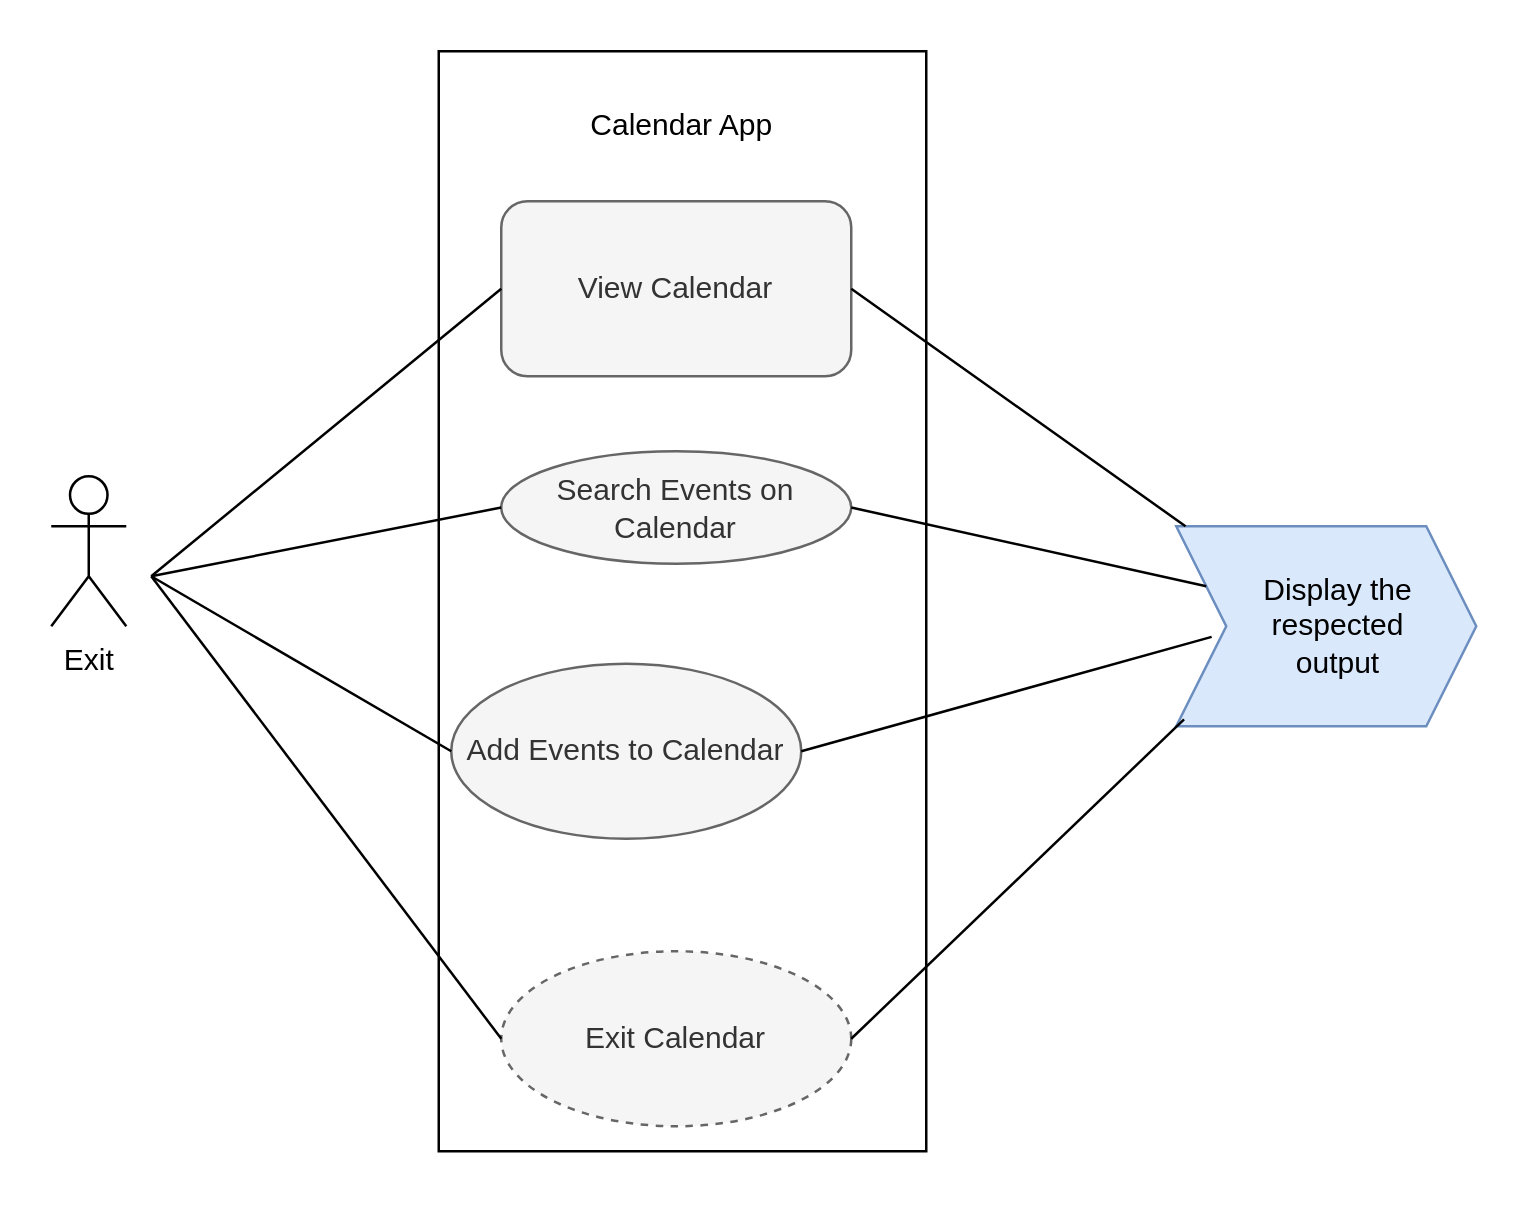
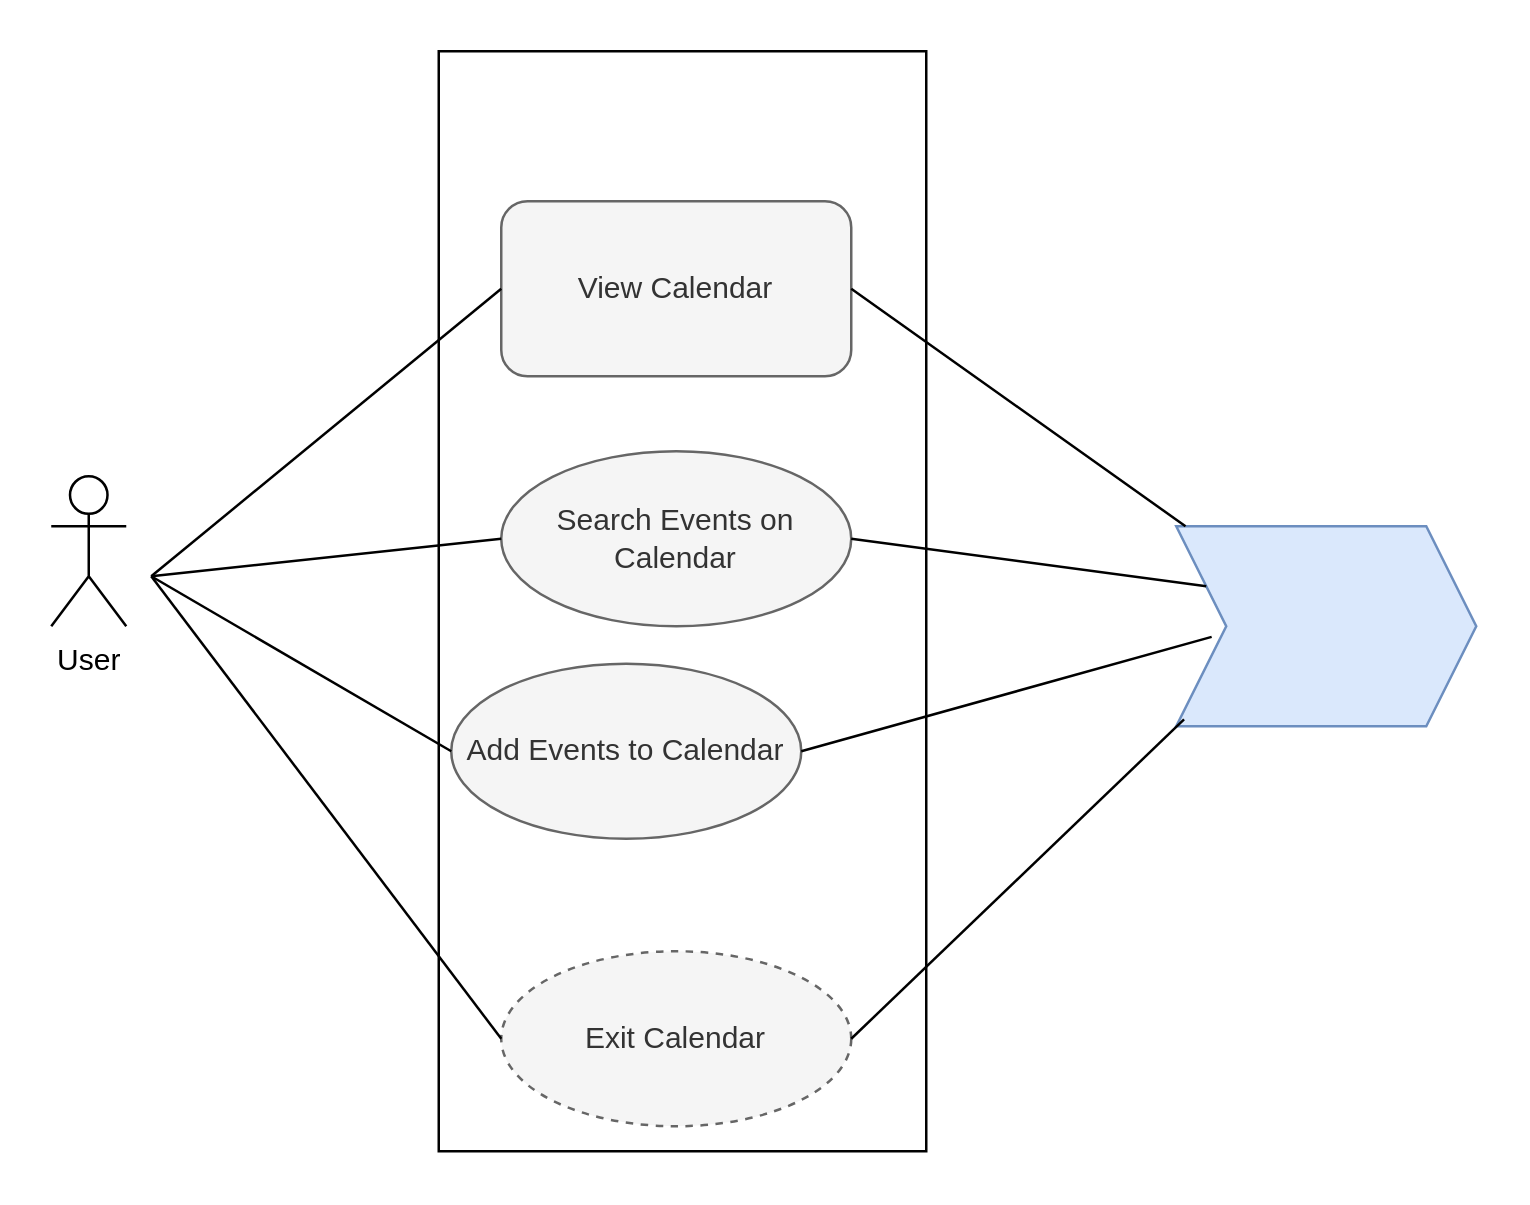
- <mxCell id="12" value="Calendar App" style="text;html=1;strokeColor=none;fillColor=none;align=center;verticalAlign=middle;whiteSpace=wrap;rounded=0;shadow=0;" vertex="1" parent="1"><mxGeometry x="215" y="30" width="115" height="40" as="geometry" /></mxCell>
- <mxCell id="6" value="Search Events on Calendar" style="ellipse;whiteSpace=wrap;html=1;fillColor=#f5f5f5;strokeColor=#666666;fontColor=#333333;" vertex="1" parent="1"><mxGeometry x="200" y="180" width="140" height="45" as="geometry" /></mxCell>
+ <mxCell id="6" value="Search Events on Calendar" style="ellipse;whiteSpace=wrap;html=1;fillColor=#f5f5f5;strokeColor=#666666;fontColor=#333333;" vertex="1" parent="1"><mxGeometry x="200" y="180" width="140" height="70" as="geometry" /></mxCell>
- <mxCell id="18" value="Display the respected output" style="text;html=1;strokeColor=none;fillColor=none;align=center;verticalAlign=middle;whiteSpace=wrap;rounded=0;shadow=0;" vertex="1" parent="1"><mxGeometry x="490" y="220" width="90" height="60" as="geometry" /></mxCell>
- <mxCell id="3" value="Exit" style="shape=umlActor;verticalLabelPosition=bottom;verticalAlign=top;html=1;" vertex="1" parent="1"><mxGeometry x="20" y="190" width="30" height="60" as="geometry" /></mxCell>
+ <mxCell id="3" value="User" style="shape=umlActor;verticalLabelPosition=bottom;verticalAlign=top;html=1;" vertex="1" parent="1"><mxGeometry x="20" y="190" width="30" height="60" as="geometry" /></mxCell>
